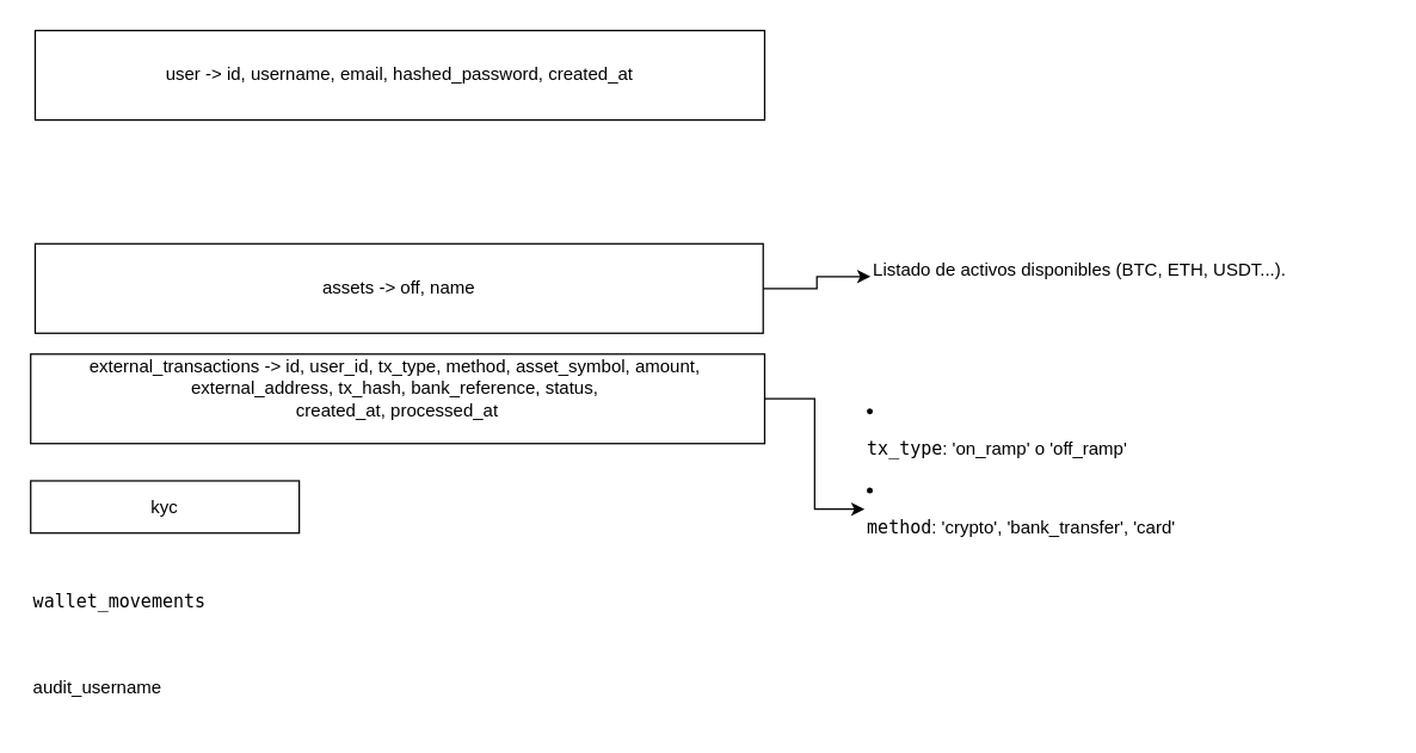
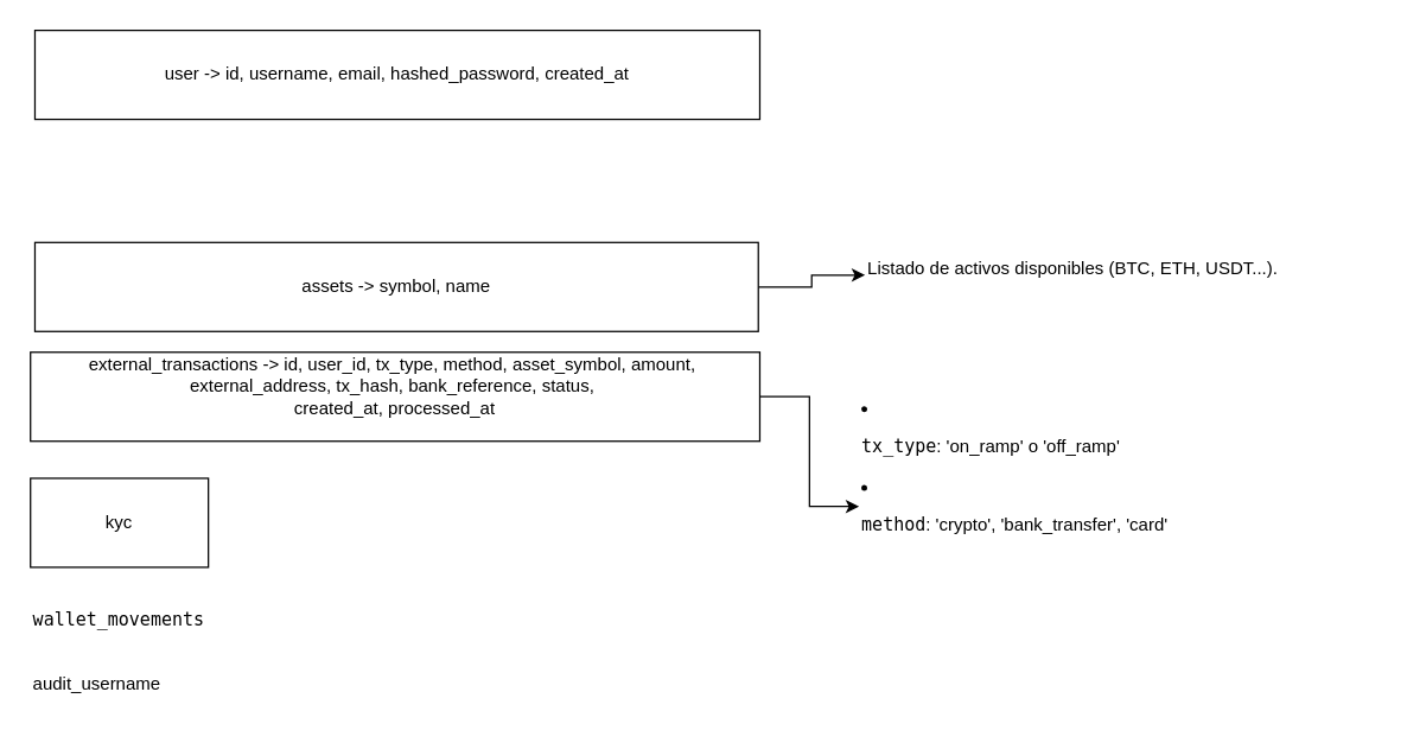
- <mxCell id="4" value="assets -&amp;gt;&amp;nbsp;&lt;span style=&quot;background-color: initial;&quot;&gt;off, name&lt;/span&gt;" style="rounded=0;whiteSpace=wrap;html=1;" vertex="1" parent="1"><mxGeometry x="23" y="163" width="488" height="60" as="geometry" /></mxCell>
+ <mxCell id="4" value="assets -&amp;gt;&amp;nbsp;&lt;span style=&quot;background-color: initial;&quot;&gt;symbol, name&lt;/span&gt;" style="rounded=0;whiteSpace=wrap;html=1;" vertex="1" parent="1"><mxGeometry x="23" y="163" width="488" height="60" as="geometry" /></mxCell>
- <mxCell id="9" value="kyc" style="rounded=0;whiteSpace=wrap;html=1;" vertex="1" parent="1"><mxGeometry x="20" y="322" width="180" height="35" as="geometry" /></mxCell>
+ <mxCell id="9" value="kyc" style="rounded=0;whiteSpace=wrap;html=1;" vertex="1" parent="1"><mxGeometry x="20" y="322" width="120" height="60" as="geometry" /></mxCell>
- <mxCell id="10" value="&lt;code data-start=&quot;1921&quot; data-end=&quot;1939&quot;&gt;wallet_movements&lt;/code&gt;" style="text;whiteSpace=wrap;html=1;" vertex="1" parent="1"><mxGeometry x="20" y="389" width="143" height="38" as="geometry" /></mxCell>
+ <mxCell id="10" value="&lt;code data-start=&quot;1921&quot; data-end=&quot;1939&quot;&gt;wallet_movements&lt;/code&gt;" style="text;whiteSpace=wrap;html=1;" vertex="1" parent="1"><mxGeometry x="20" y="404" width="143" height="38" as="geometry" /></mxCell>
